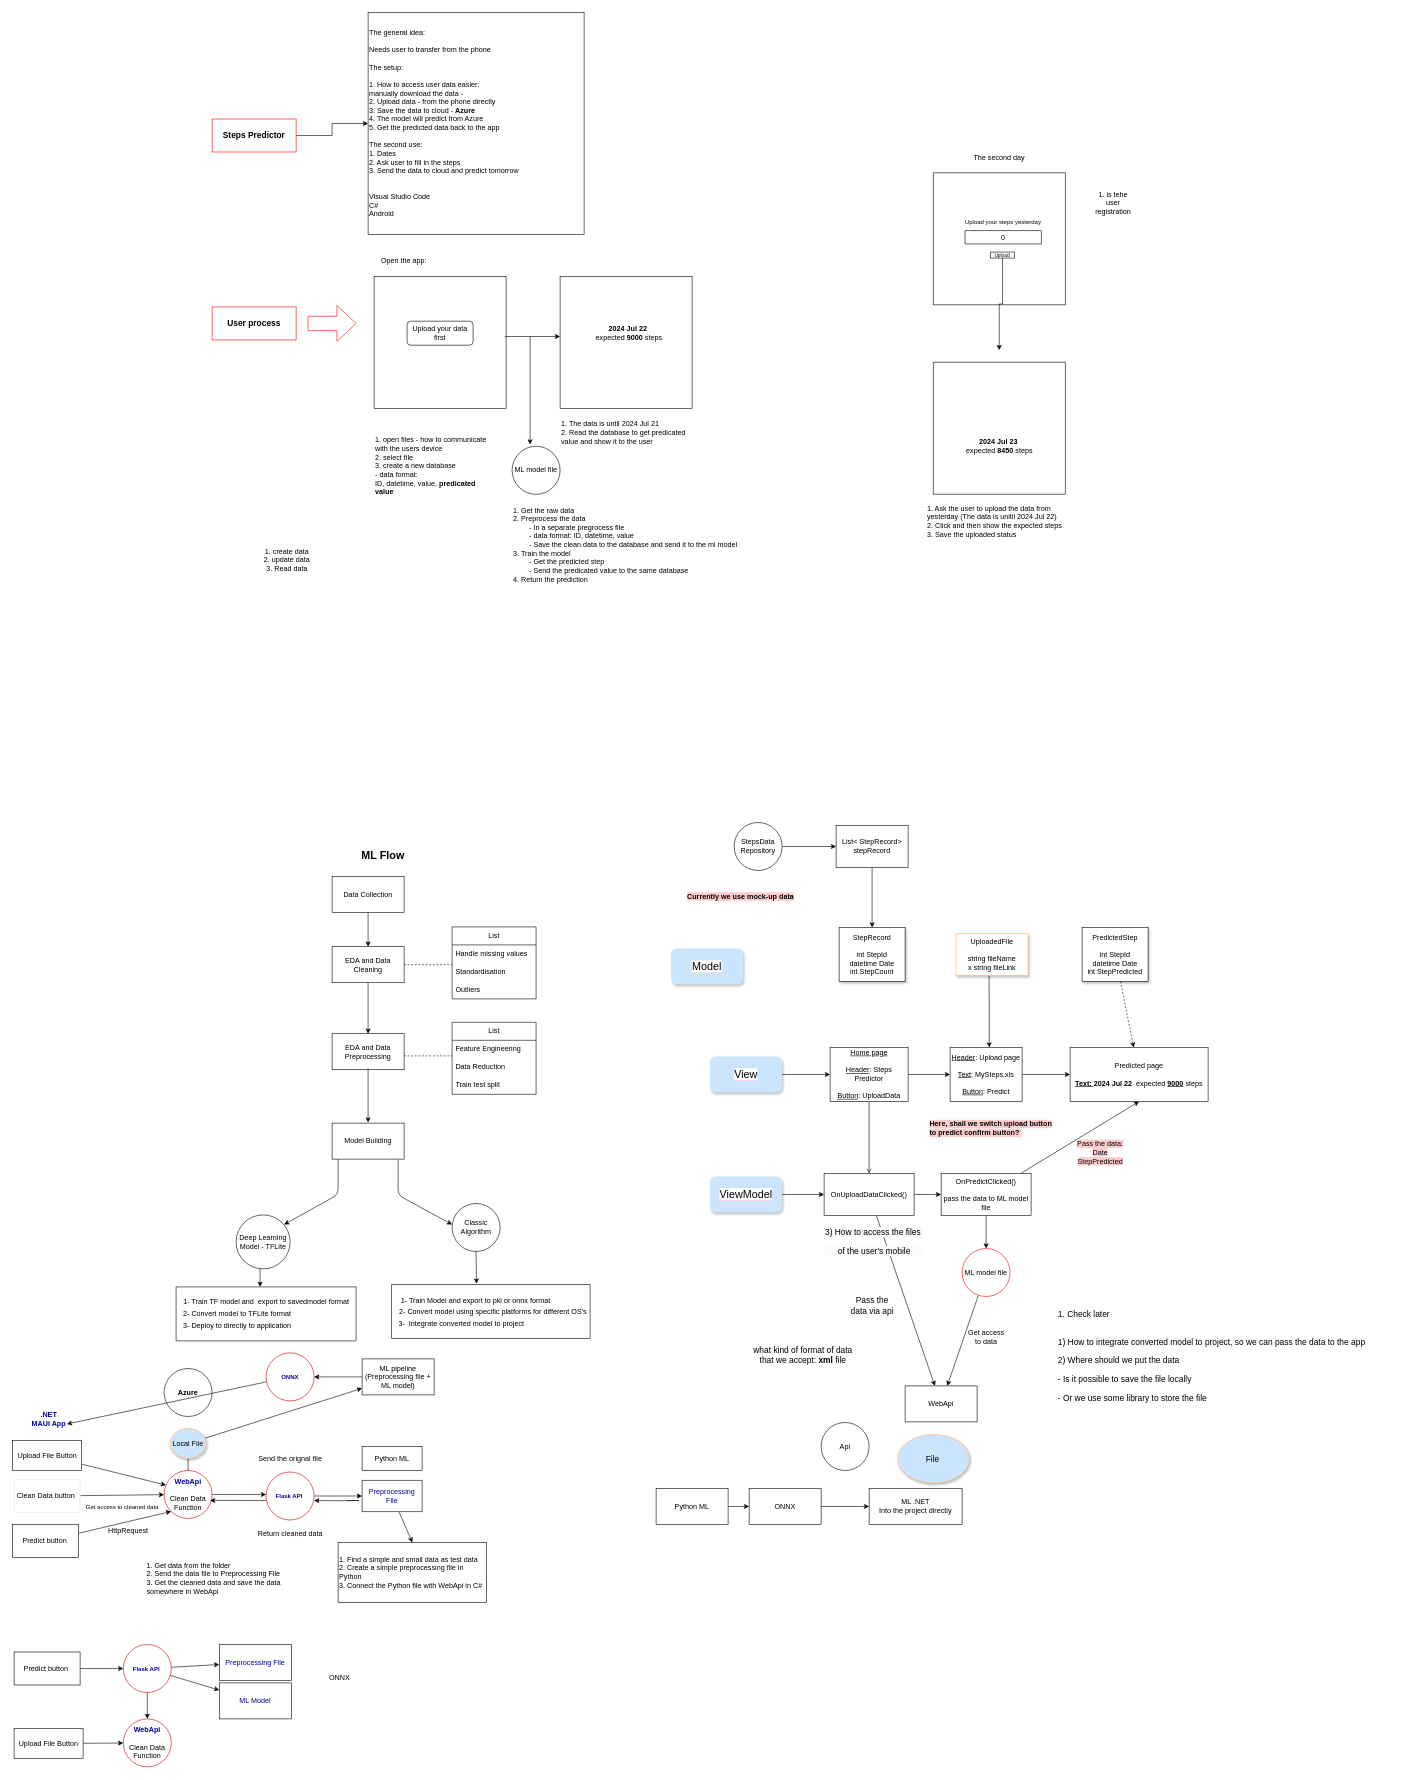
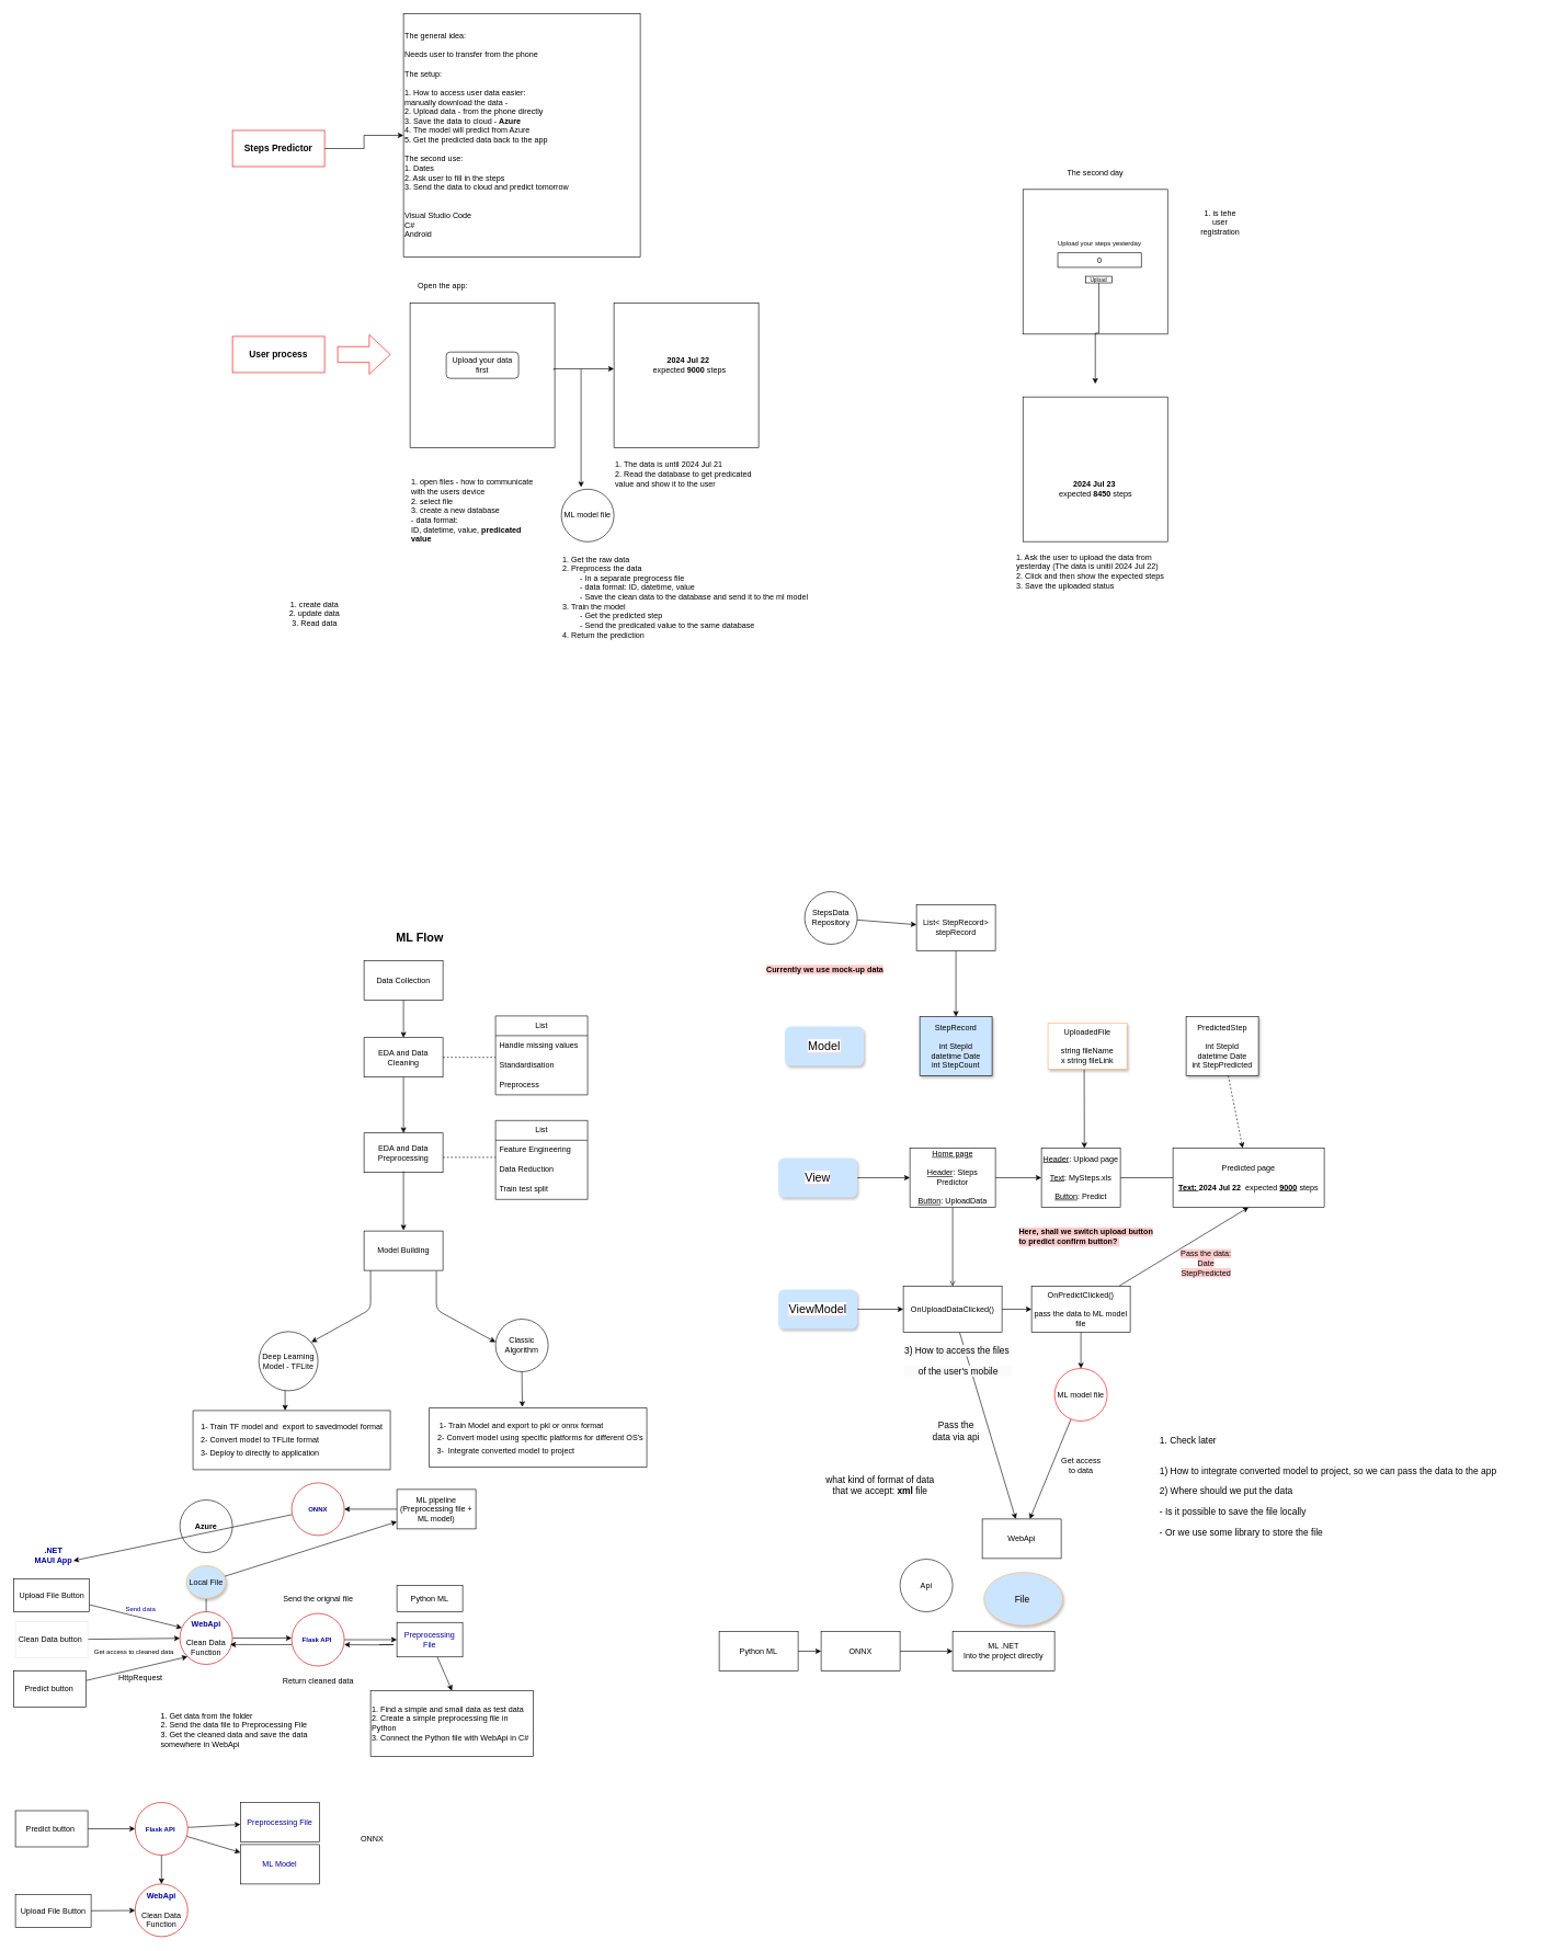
- <mxCell id="88" value="StepsData&lt;br&gt;Repository" style="ellipse;whiteSpace=wrap;html=1;rounded=0;" parent="1" vertex="1"><mxGeometry x="1223" y="1370" width="80" height="80" as="geometry" /></mxCell>
+ <mxCell id="88" value="StepsData&lt;br&gt;Repository" style="ellipse;whiteSpace=wrap;html=1;rounded=0;" parent="1" vertex="1"><mxGeometry x="1223" y="1355" width="80" height="80" as="geometry" /></mxCell>
- <mxCell id="82" value="&lt;h4&gt;&lt;b style=&quot;background-color: rgb(255, 204, 204);&quot;&gt;Currently we use mock-up data&lt;/b&gt;&lt;/h4&gt;" style="text;html=1;strokeColor=none;fillColor=none;align=left;verticalAlign=middle;whiteSpace=wrap;rounded=0;" parent="1" vertex="1"><mxGeometry x="1143" y="1484" width="210" height="20" as="geometry" /></mxCell>
+ <mxCell id="82" value="&lt;h4&gt;&lt;b style=&quot;background-color: rgb(255, 204, 204);&quot;&gt;Currently we use mock-up data&lt;/b&gt;&lt;/h4&gt;" style="text;html=1;strokeColor=none;fillColor=none;align=left;verticalAlign=middle;whiteSpace=wrap;rounded=0;" parent="1" vertex="1"><mxGeometry x="1163" y="1464" width="210" height="20" as="geometry" /></mxCell>
- <mxCell id="62" value="StepRecord&lt;br&gt;&lt;br&gt;int StepId&lt;br&gt;datetime Date&lt;br&gt;int StepCount" style="whiteSpace=wrap;html=1;rounded=0;shadow=1;" parent="1" vertex="1"><mxGeometry x="1398" y="1545" width="110" height="90" as="geometry" /></mxCell>
+ <mxCell id="62" value="StepRecord&lt;br&gt;&lt;br&gt;int StepId&lt;br&gt;datetime Date&lt;br&gt;int StepCount" style="whiteSpace=wrap;html=1;rounded=0;shadow=1;fillColor=#cce5ff;" parent="1" vertex="1"><mxGeometry x="1398" y="1545" width="110" height="90" as="geometry" /></mxCell>
- <mxCell id="91" value="&lt;font style=&quot;font-size: 18px; background-color: rgb(255, 255, 255);&quot;&gt;Model&lt;/font&gt;" style="rounded=1;whiteSpace=wrap;html=1;shadow=1;labelBackgroundColor=#FFCCCC;strokeColor=none;fillColor=#CCE5FF;" parent="1" vertex="1"><mxGeometry x="1118" y="1580" width="120" height="60" as="geometry" /></mxCell>
+ <mxCell id="91" value="&lt;font style=&quot;font-size: 18px; background-color: rgb(255, 255, 255);&quot;&gt;Model&lt;/font&gt;" style="rounded=1;whiteSpace=wrap;html=1;shadow=1;labelBackgroundColor=#FFCCCC;strokeColor=none;fillColor=#CCE5FF;" parent="1" vertex="1"><mxGeometry x="1193" y="1560" width="120" height="60" as="geometry" /></mxCell>
- <mxCell id="37" value="Outliers" style="text;strokeColor=none;fillColor=none;align=left;verticalAlign=middle;spacingLeft=4;spacingRight=4;overflow=hidden;points=[[0,0.5],[1,0.5]];portConstraint=eastwest;rotatable=0;whiteSpace=wrap;html=1;" parent="34" vertex="1"><mxGeometry y="90" width="140" height="30" as="geometry" /></mxCell>
+ <mxCell id="37" value="Preprocess" style="text;strokeColor=none;fillColor=none;align=left;verticalAlign=middle;spacingLeft=4;spacingRight=4;overflow=hidden;points=[[0,0.5],[1,0.5]];portConstraint=eastwest;rotatable=0;whiteSpace=wrap;html=1;" parent="34" vertex="1"><mxGeometry y="90" width="140" height="30" as="geometry" /></mxCell>
- <mxCell id="71" value="" style="edgeStyle=none;html=1;" parent="1" source="72" target="83" edge="1"><mxGeometry relative="1" as="geometry" /></mxCell>
+ <mxCell id="71" value="" style="edgeStyle=none;html=1;endArrow=none;" parent="1" source="72" target="83" edge="1"><mxGeometry relative="1" as="geometry" /></mxCell>
- <mxCell id="98" value="WebApi" style="rounded=0;whiteSpace=wrap;html=1;" parent="1" vertex="1"><mxGeometry x="1508" y="2309" width="120" height="60" as="geometry" /></mxCell>
+ <mxCell id="98" value="WebApi" style="rounded=0;whiteSpace=wrap;html=1;" parent="1" vertex="1"><mxGeometry x="1493" y="2309" width="120" height="60" as="geometry" /></mxCell>
+ <mxCell id="123" value="&lt;font style=&quot;font-size: 10px;&quot;&gt;Send data&lt;/font&gt;" style="text;html=1;align=center;verticalAlign=middle;resizable=0;points=[];autosize=1;strokeColor=none;fillColor=none;fontColor=#000099;" parent="1" vertex="1"><mxGeometry x="178" y="2430" width="70" height="30" as="geometry" /></mxCell>
